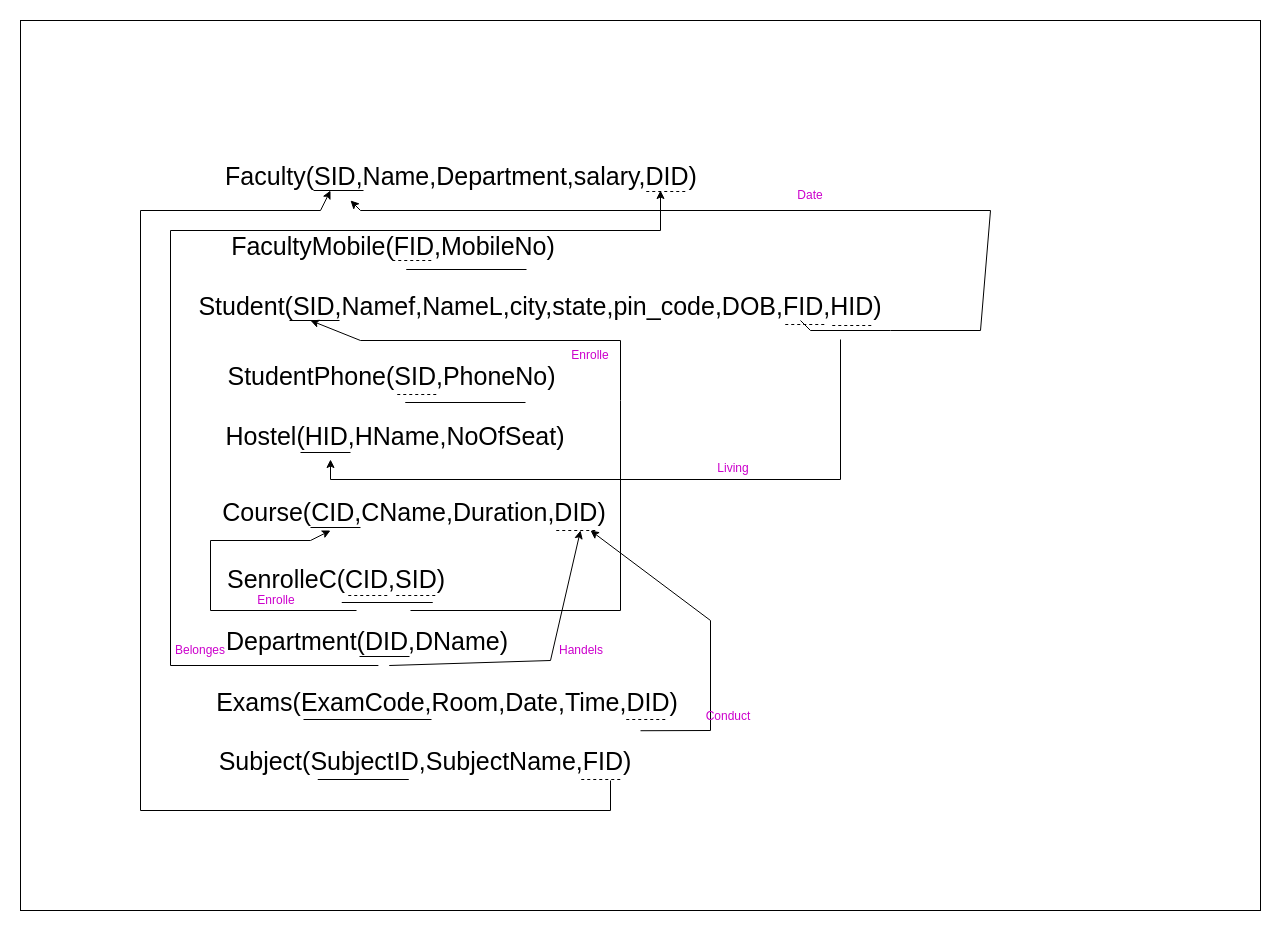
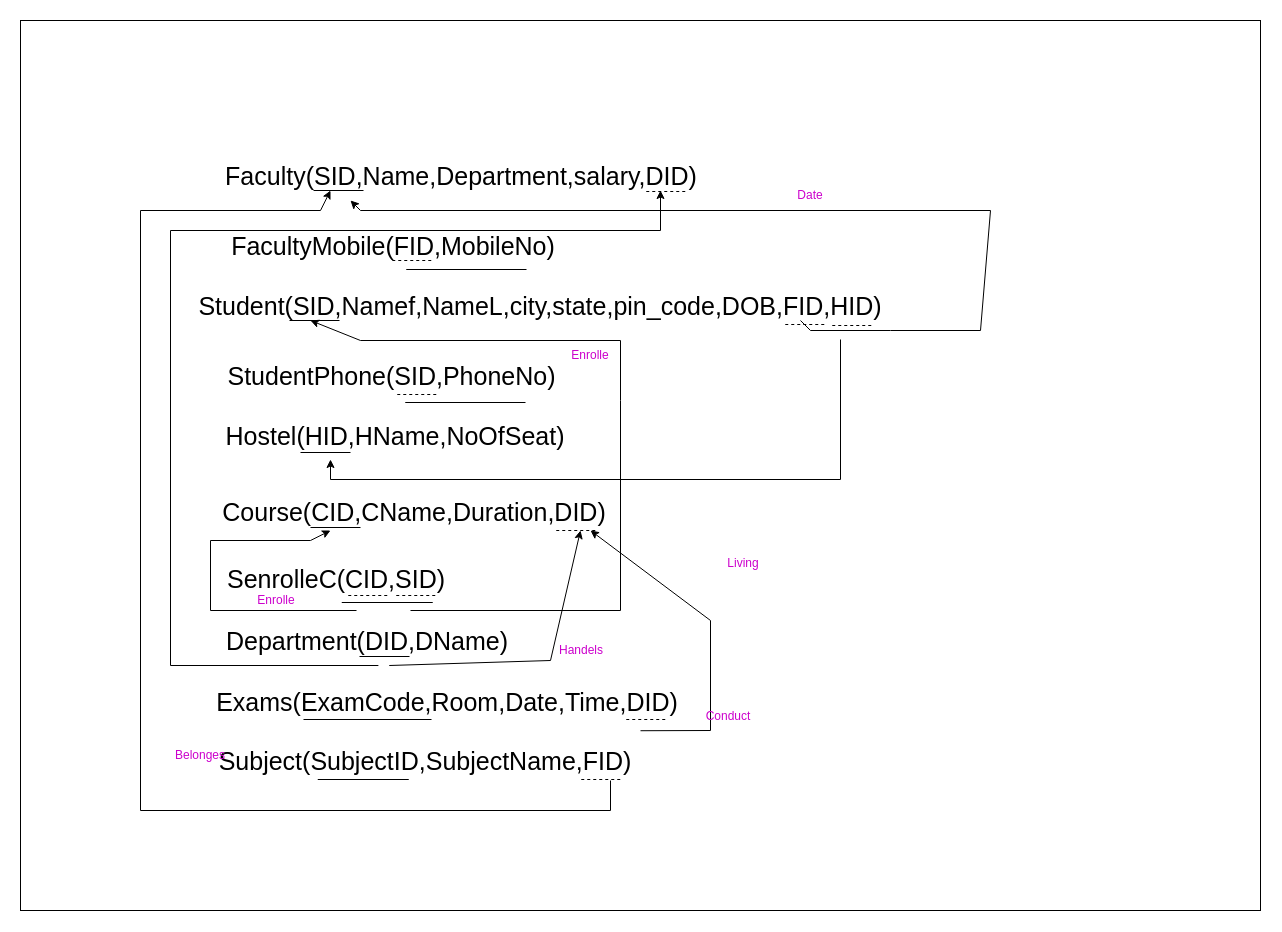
- <mxCell id="37" value="Living" style="text;html=1;align=center;verticalAlign=middle;whiteSpace=wrap;rounded=0;fontColor=#CC00CC;" vertex="1" parent="1"><mxGeometry x="703" y="453" width="60" height="30" as="geometry" /></mxCell>
+ <mxCell id="37" value="Living" style="text;html=1;align=center;verticalAlign=middle;whiteSpace=wrap;rounded=0;fontColor=#CC00CC;" vertex="1" parent="1"><mxGeometry x="713" y="548" width="60" height="30" as="geometry" /></mxCell>
- <mxCell id="34" value="Belonges" style="text;html=1;align=center;verticalAlign=middle;whiteSpace=wrap;rounded=0;fontColor=#CC00CC;" vertex="1" parent="1"><mxGeometry x="170" y="635" width="60" height="30" as="geometry" /></mxCell>
+ <mxCell id="34" value="Belonges" style="text;html=1;align=center;verticalAlign=middle;whiteSpace=wrap;rounded=0;fontColor=#CC00CC;" vertex="1" parent="1"><mxGeometry x="170" y="740" width="60" height="30" as="geometry" /></mxCell>
